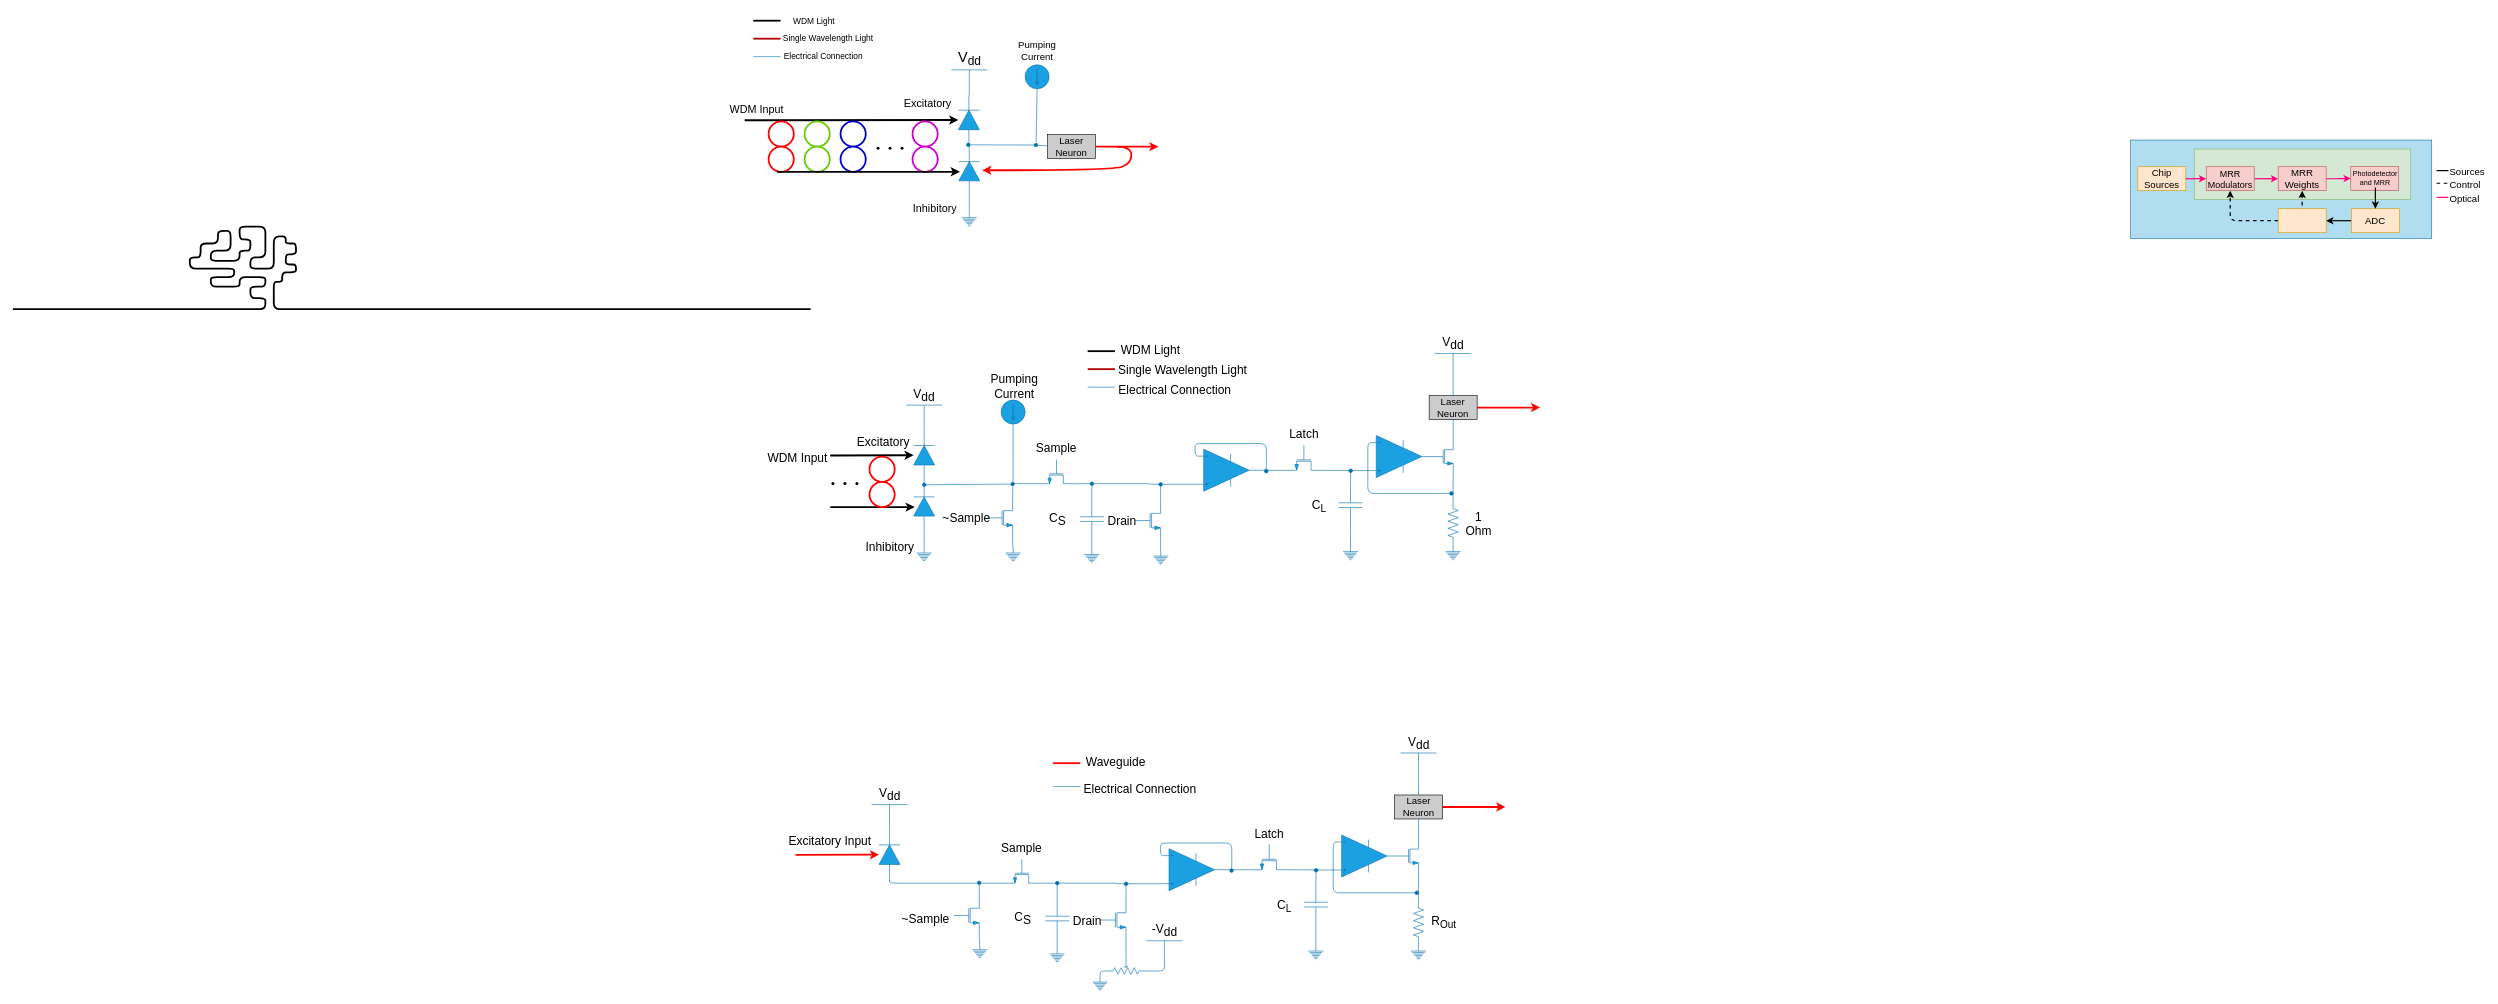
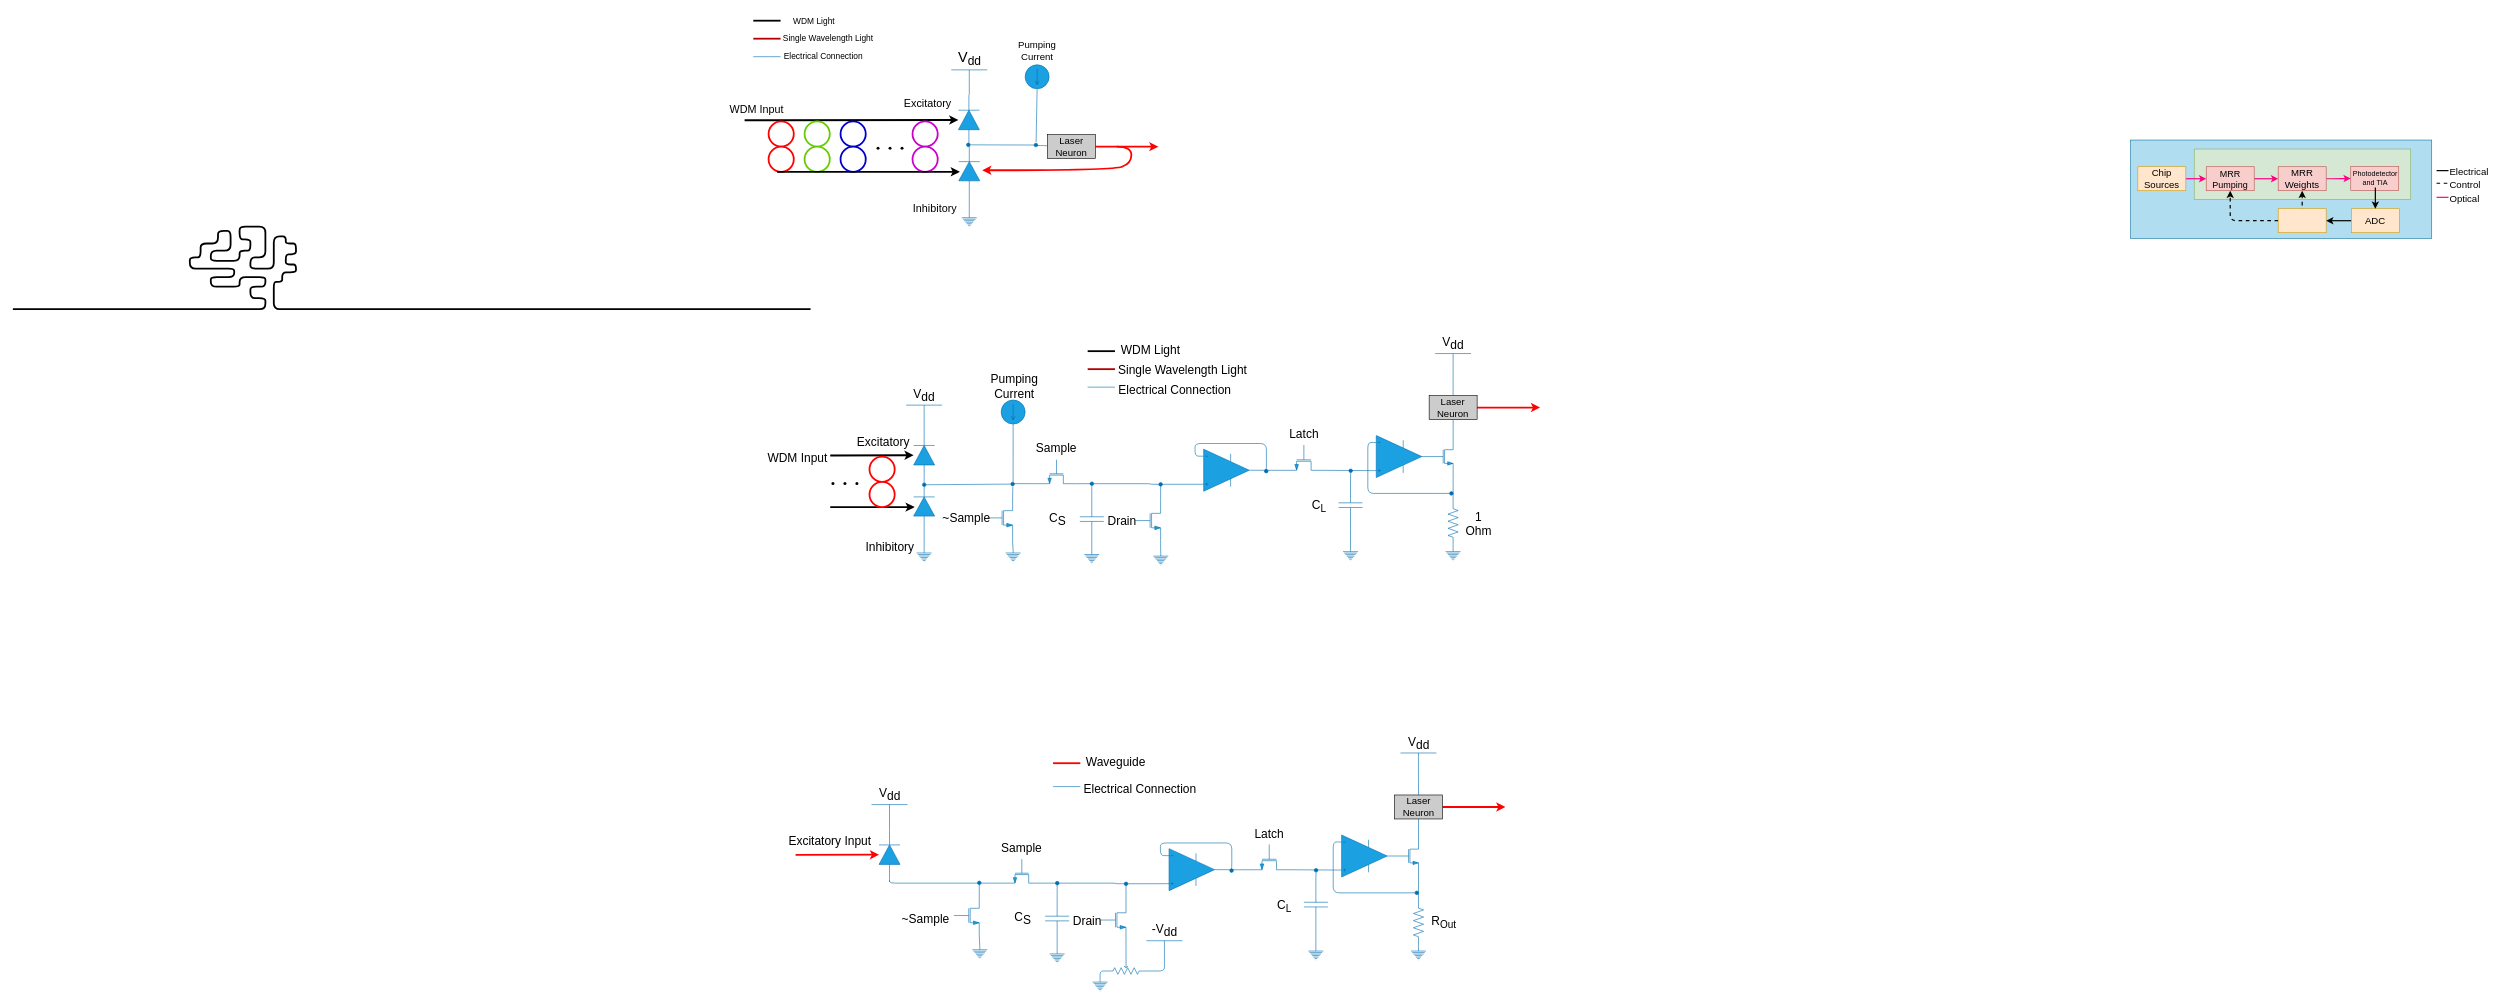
- <mxCell id="62" value="Sources" style="text;html=1;strokeColor=none;fillColor=none;align=left;verticalAlign=middle;whiteSpace=wrap;rounded=0;fontSize=16;fontColor=#000000;" parent="1" vertex="1"><mxGeometry x="4081" y="279" width="60" height="12" as="geometry" /></mxCell>
+ <mxCell id="62" value="Electrical" style="text;html=1;strokeColor=none;fillColor=none;align=left;verticalAlign=middle;whiteSpace=wrap;rounded=0;fontSize=16;fontColor=#000000;" parent="1" vertex="1"><mxGeometry x="4081" y="279" width="60" height="12" as="geometry" /></mxCell>
- <mxCell id="57" value="MRR Modulators" style="text;html=1;strokeColor=none;fillColor=none;align=center;verticalAlign=middle;whiteSpace=wrap;rounded=0;fontColor=#000000;fontSize=15;" parent="1" vertex="1"><mxGeometry x="3687" y="282.5" width="60" height="30" as="geometry" /></mxCell>
+ <mxCell id="57" value="MRR Pumping" style="text;html=1;strokeColor=none;fillColor=none;align=center;verticalAlign=middle;whiteSpace=wrap;rounded=0;fontColor=#000000;fontSize=15;" parent="1" vertex="1"><mxGeometry x="3687" y="282.5" width="60" height="30" as="geometry" /></mxCell>
- <mxCell id="5" value="&lt;font style=&quot;font-size: 12px;&quot;&gt;Photodetector and MRR&lt;/font&gt;" style="text;html=1;strokeColor=none;fillColor=none;align=center;verticalAlign=middle;whiteSpace=wrap;rounded=0;fontColor=#000000;fontSize=12;" parent="1" vertex="1"><mxGeometry x="3929" y="282" width="60" height="30" as="geometry" /></mxCell>
+ <mxCell id="5" value="&lt;font style=&quot;font-size: 12px;&quot;&gt;Photodetector and TIA&lt;/font&gt;" style="text;html=1;strokeColor=none;fillColor=none;align=center;verticalAlign=middle;whiteSpace=wrap;rounded=0;fontColor=#000000;fontSize=12;" parent="1" vertex="1"><mxGeometry x="3929" y="282" width="60" height="30" as="geometry" /></mxCell>
